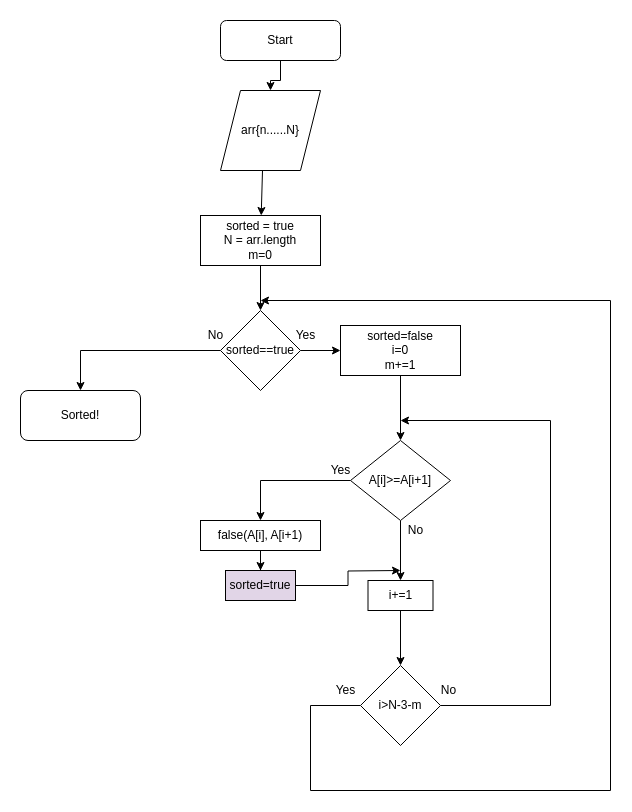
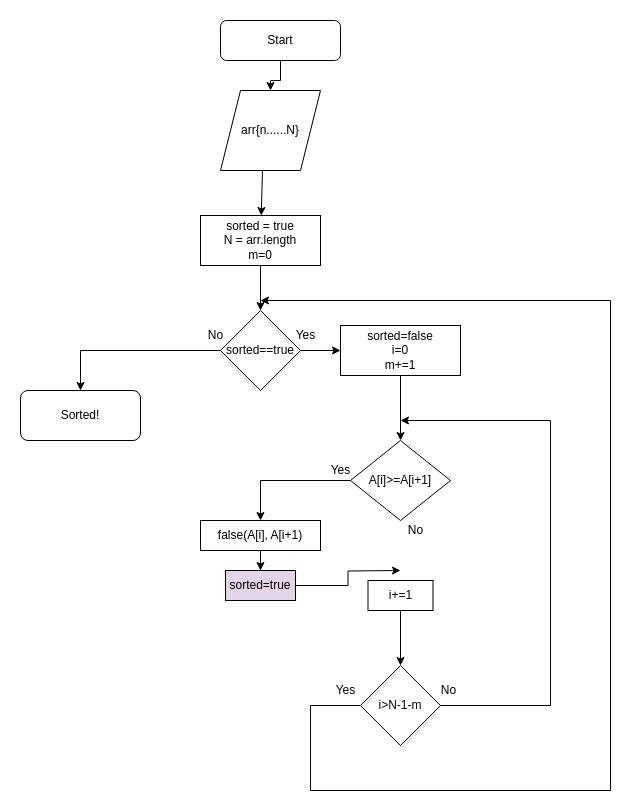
- <mxCell id="17" style="edgeStyle=orthogonalEdgeStyle;rounded=0;orthogonalLoop=1;jettySize=auto;html=1;entryX=0.5;entryY=0;entryDx=0;entryDy=0;" parent="1" source="18" target="23" edge="1"><mxGeometry relative="1" as="geometry" /></mxCell>
- <mxCell id="29" value="i&amp;gt;N-3-m" style="rhombus;whiteSpace=wrap;html=1;rounded=0;" parent="1" vertex="1"><mxGeometry x="360" y="665" width="80" height="80" as="geometry" /></mxCell>
+ <mxCell id="29" value="i&amp;gt;N-1-m" style="rhombus;whiteSpace=wrap;html=1;rounded=0;" parent="1" vertex="1"><mxGeometry x="360" y="665" width="80" height="80" as="geometry" /></mxCell>
